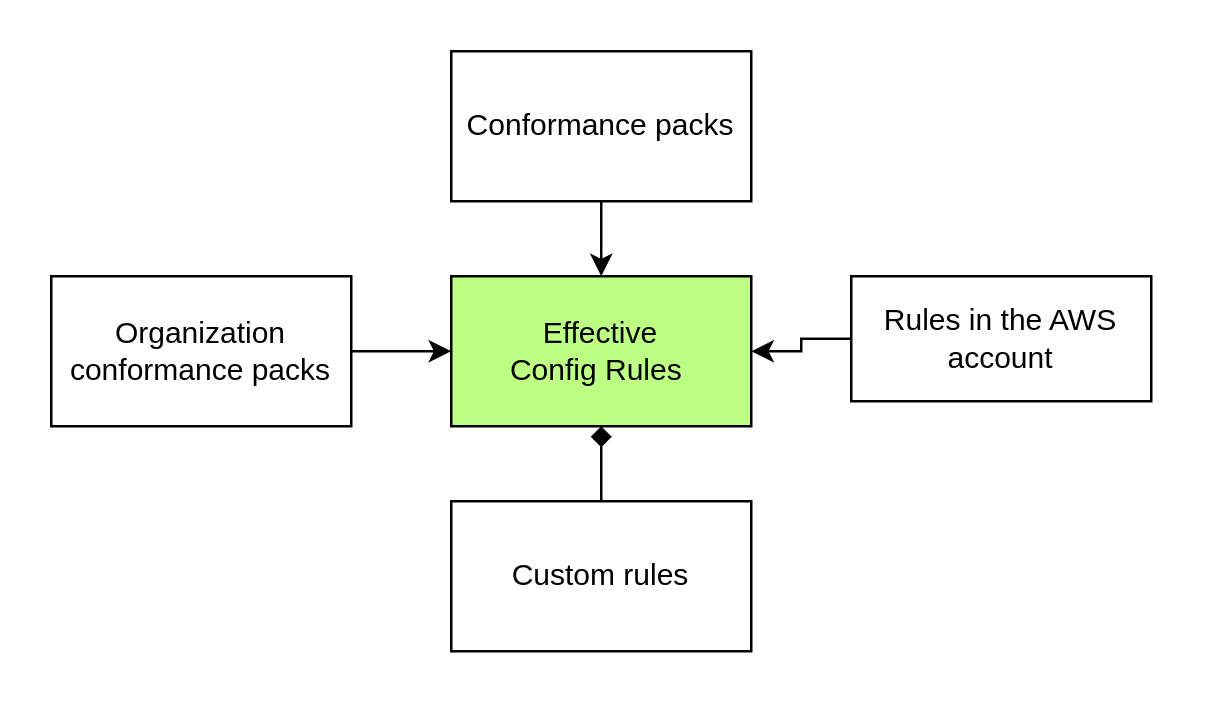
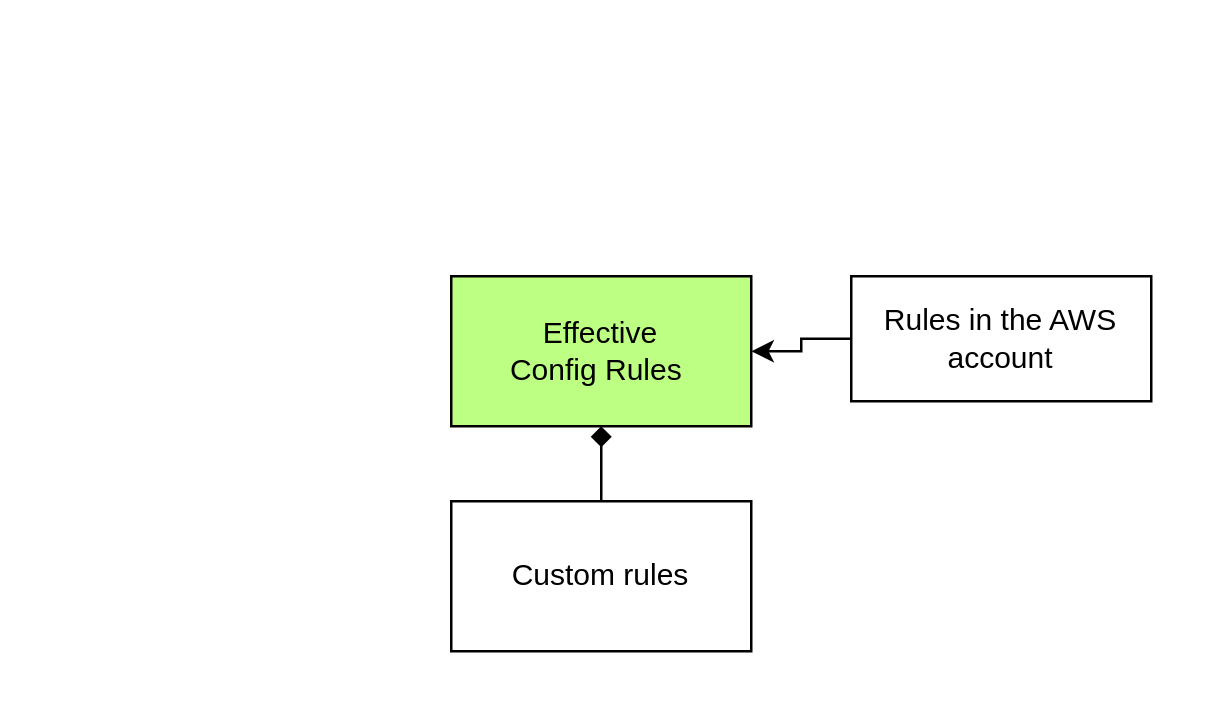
- <mxCell id="6" value="Conformance packs" style="rounded=0;whiteSpace=wrap;html=1;" vertex="1" parent="1"><mxGeometry x="180" y="20" width="120" height="60" as="geometry" /></mxCell>
- <mxCell id="5" value="" style="edgeStyle=orthogonalEdgeStyle;rounded=0;orthogonalLoop=1;jettySize=auto;html=1;" edge="1" parent="1" source="6" target="2"><mxGeometry relative="1" as="geometry" /></mxCell>
- <mxCell id="4" value="Organization&lt;br&gt;conformance packs" style="rounded=0;whiteSpace=wrap;html=1;" vertex="1" parent="1"><mxGeometry x="20" y="110" width="120" height="60" as="geometry" /></mxCell>
- <mxCell id="3" value="" style="edgeStyle=orthogonalEdgeStyle;rounded=0;orthogonalLoop=1;jettySize=auto;html=1;" edge="1" parent="1" source="4" target="2"><mxGeometry relative="1" as="geometry" /></mxCell>
